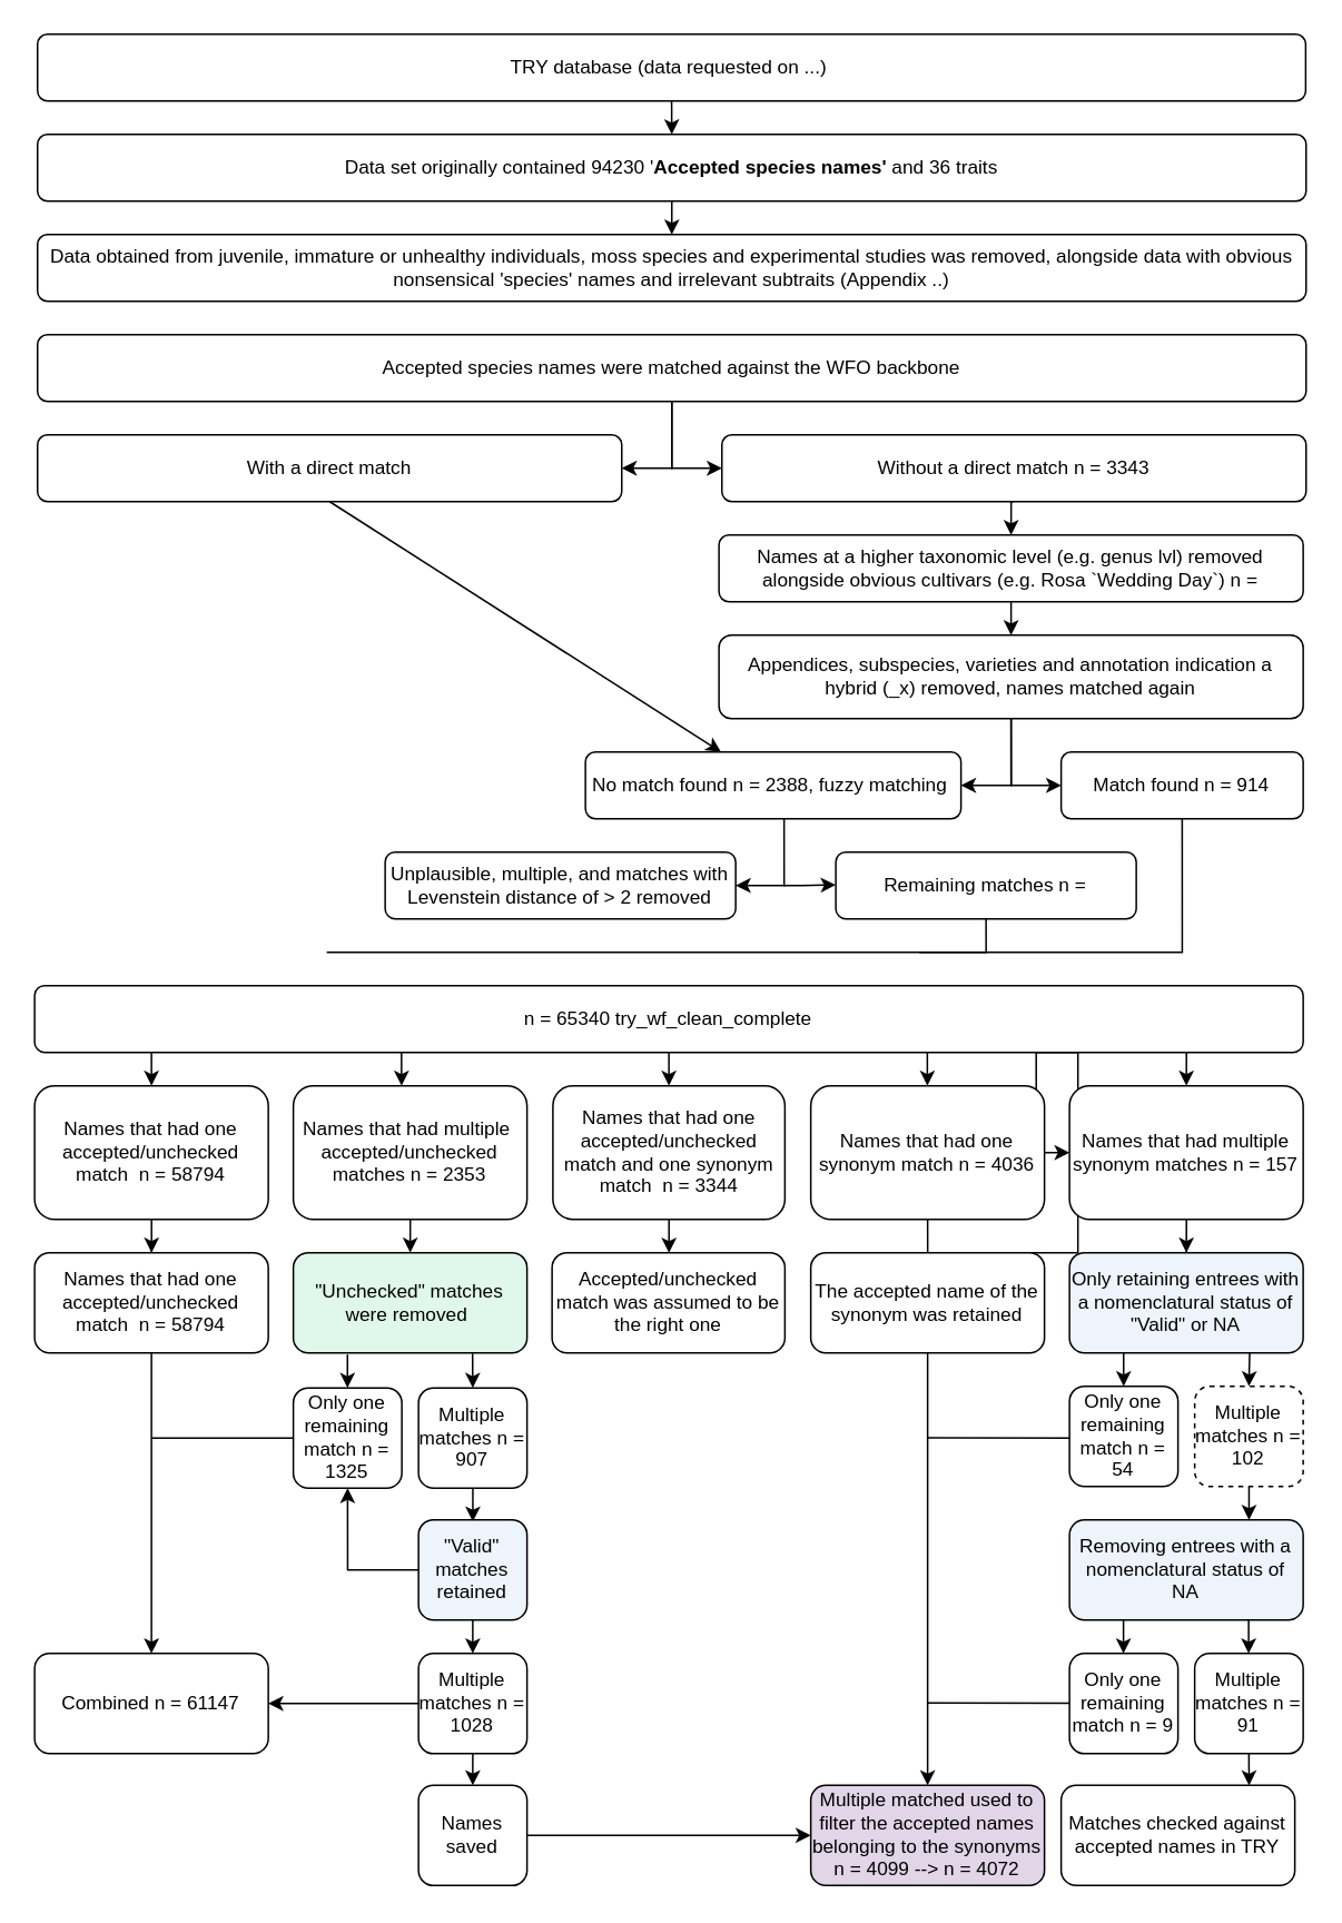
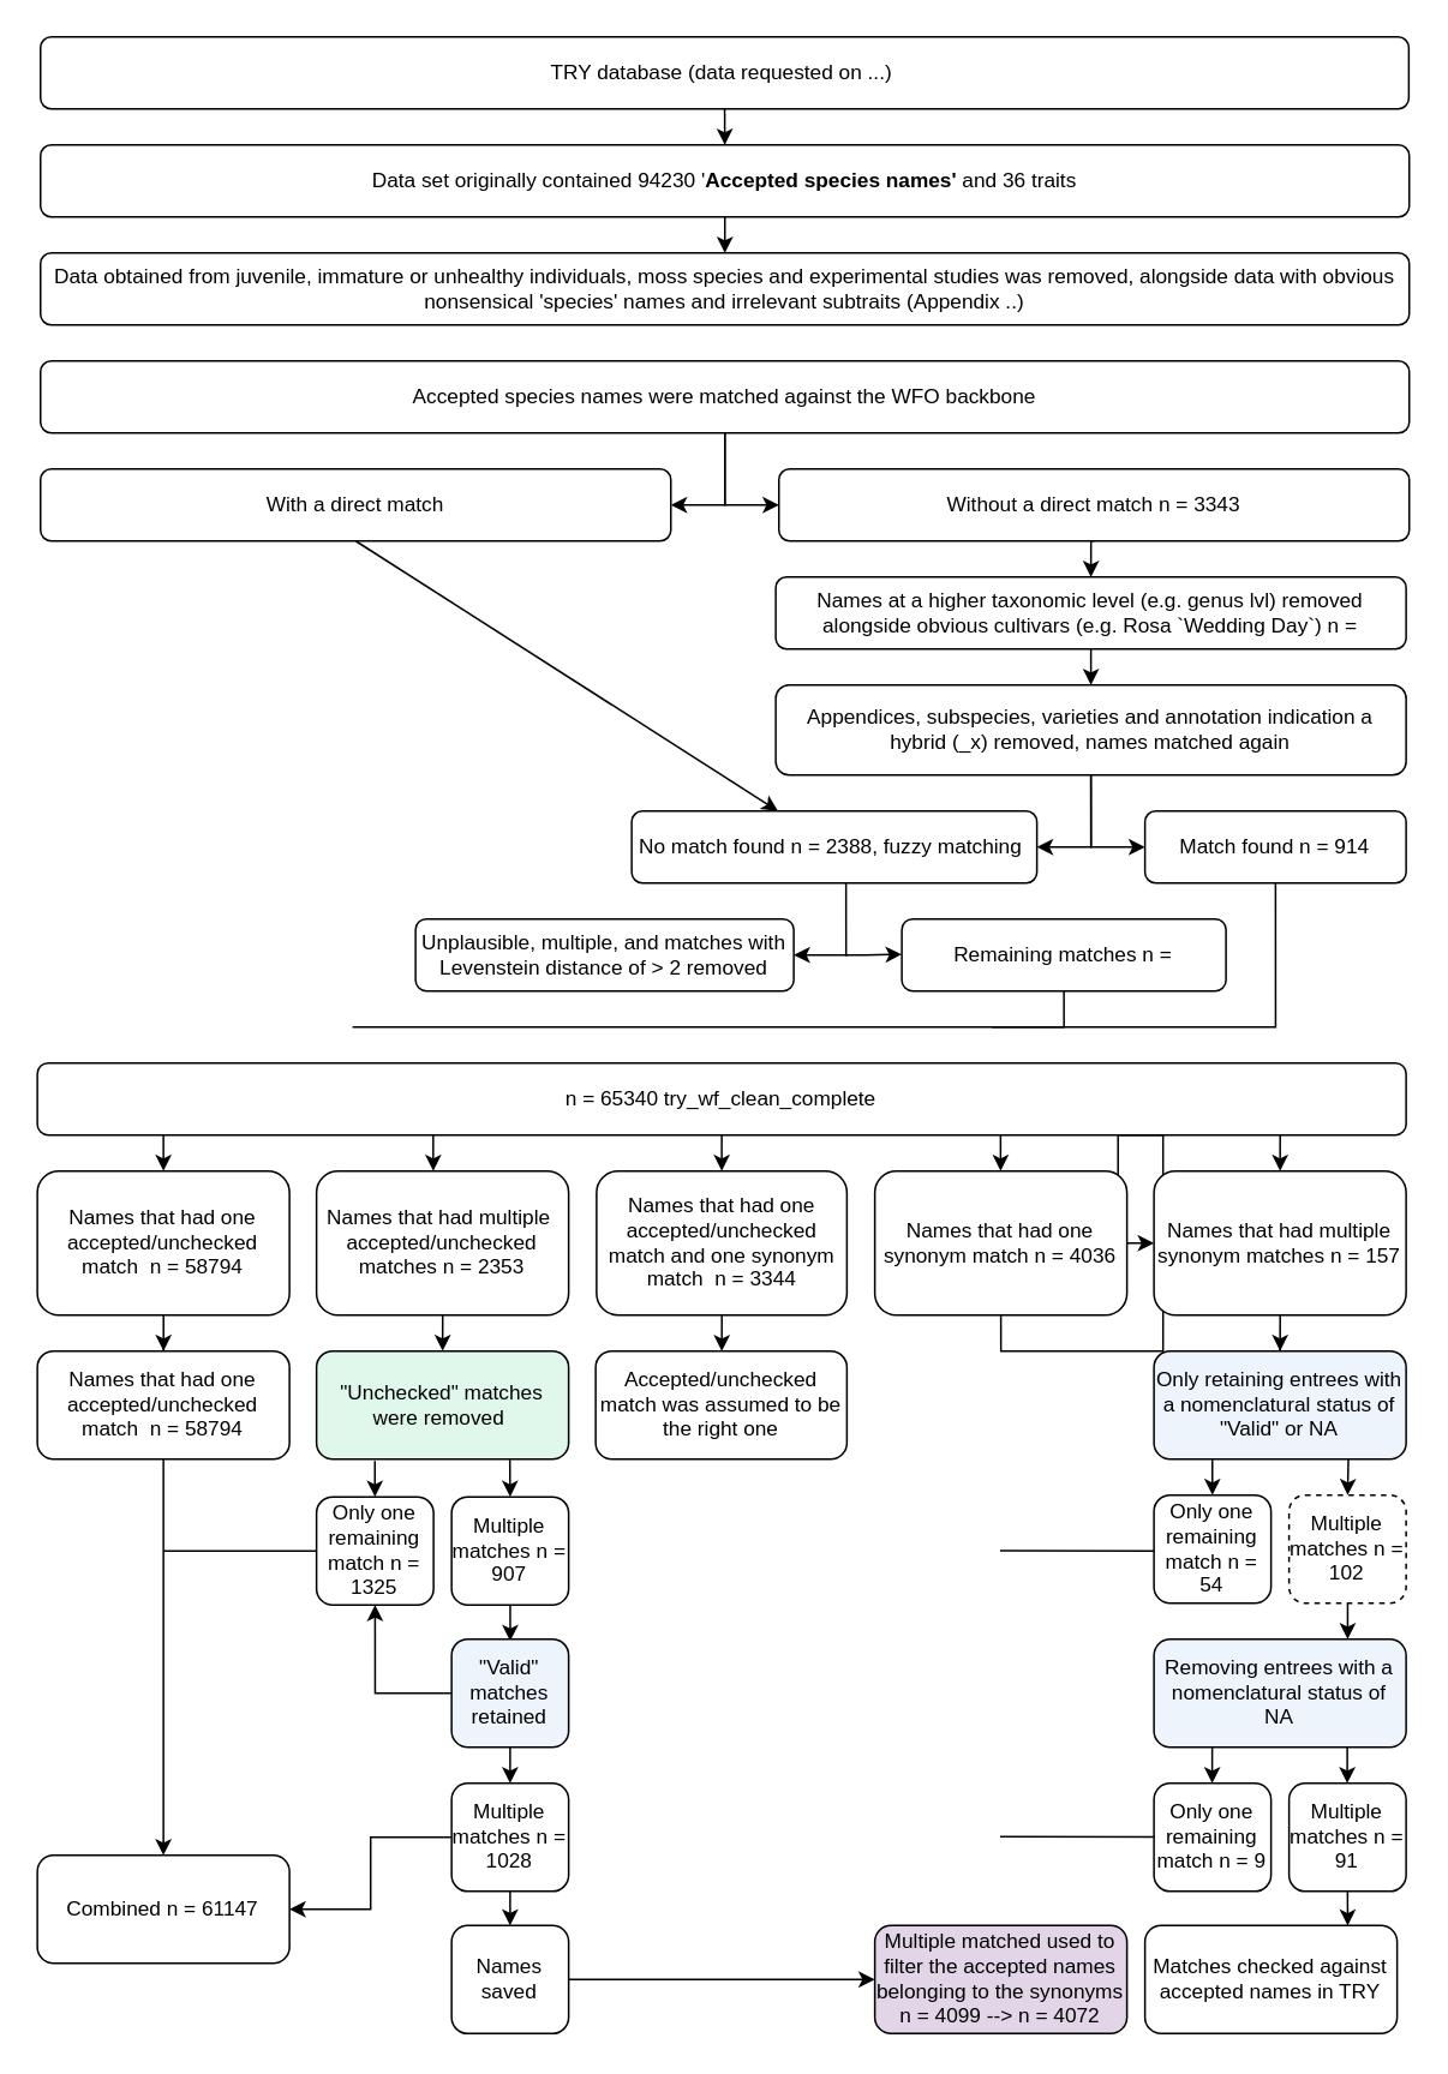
- <mxCell id="56" value="The accepted name of the synonym was retained" style="rounded=1;whiteSpace=wrap;html=1;fontSize=11.5;" parent="1" vertex="1"><mxGeometry x="485.25" y="749.96" width="140" height="60" as="geometry" /></mxCell>
- <mxCell id="55" style="edgeStyle=orthogonalEdgeStyle;rounded=0;orthogonalLoop=1;jettySize=auto;html=1;exitX=0.5;exitY=1;exitDx=0;exitDy=0;entryX=0.5;entryY=0;entryDx=0;entryDy=0;" parent="1" source="56" target="74" edge="1"><mxGeometry relative="1" as="geometry" /></mxCell>
- <mxCell id="66" value="Combined n = 61147" style="rounded=1;whiteSpace=wrap;html=1;fontSize=11.5;" parent="1" vertex="1"><mxGeometry x="20.25" y="990" width="140" height="60" as="geometry" /></mxCell>
+ <mxCell id="66" value="Combined n = 61147" style="rounded=1;whiteSpace=wrap;html=1;fontSize=11.5;" parent="1" vertex="1"><mxGeometry x="20.25" y="1030" width="140" height="60" as="geometry" /></mxCell>
